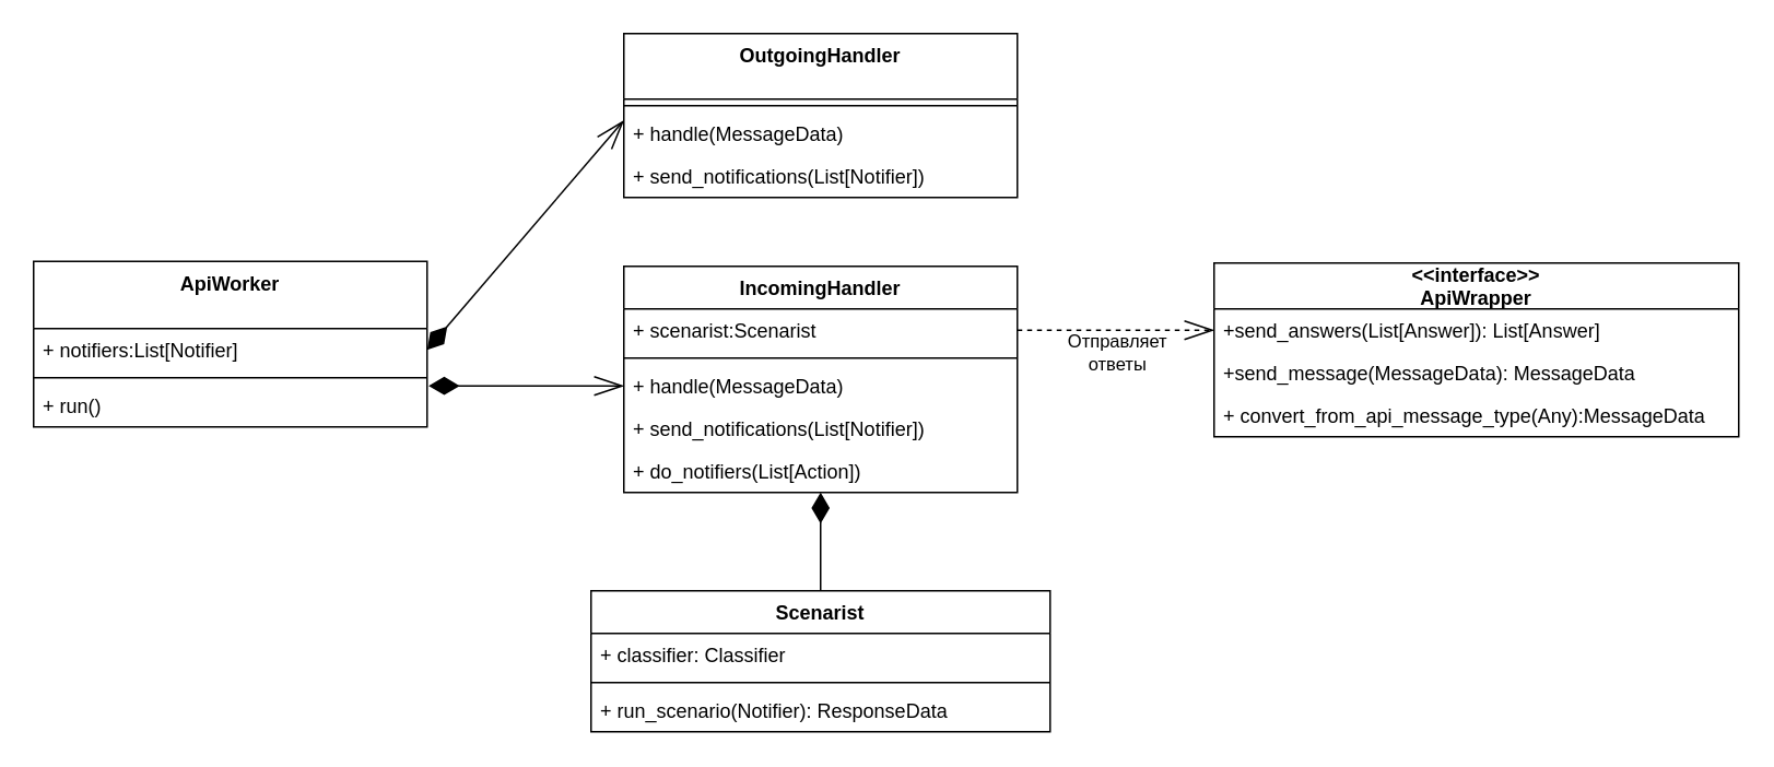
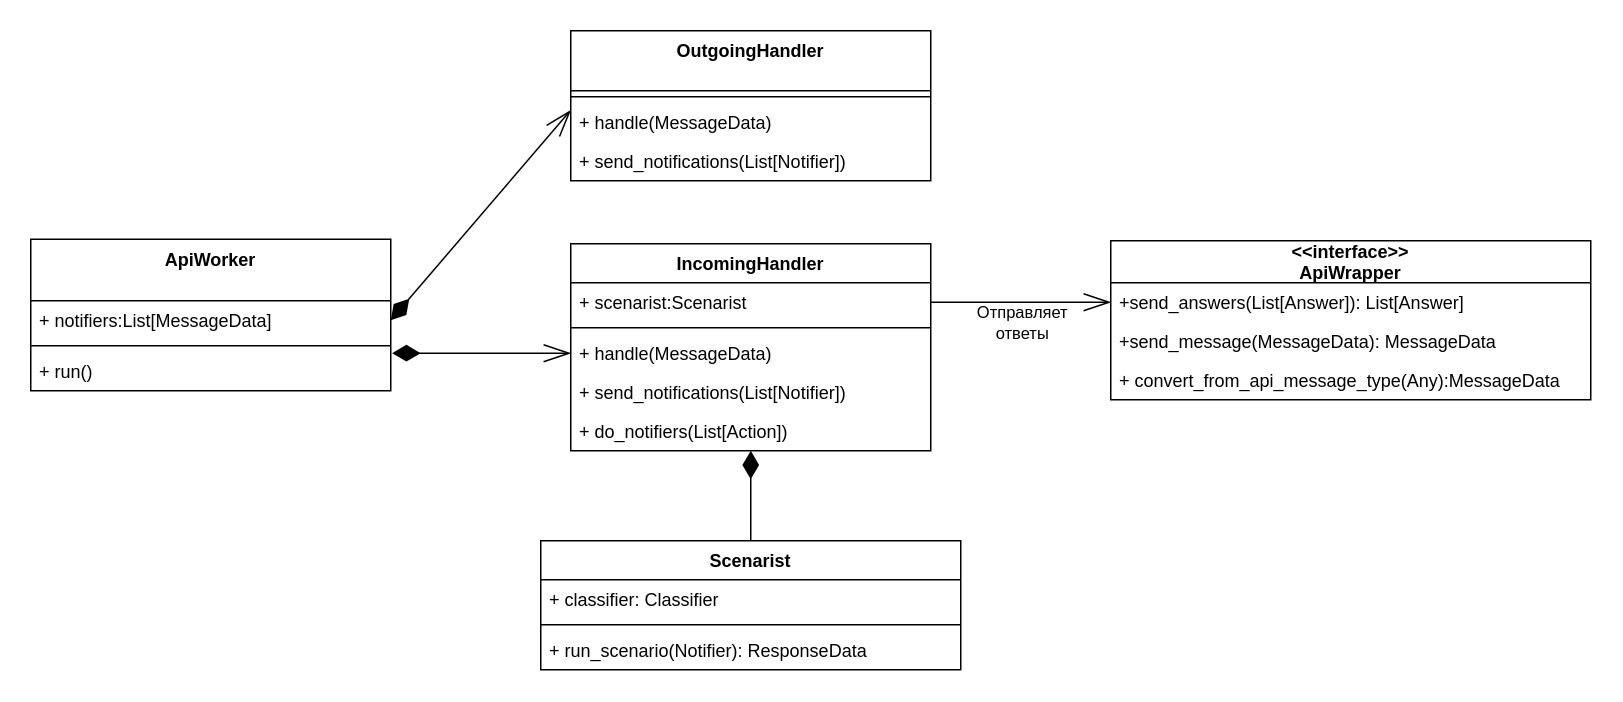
- <mxCell id="3" style="rounded=0;orthogonalLoop=1;jettySize=auto;html=1;endArrow=openThin;endFill=0;endSize=16;exitX=1;exitY=0.5;exitDx=0;exitDy=0;entryX=0;entryY=0.5;entryDx=0;entryDy=0;dashed=1;" parent="1" source="20" target="12" edge="1"><mxGeometry relative="1" as="geometry"><mxPoint x="660" y="271.998" as="sourcePoint" /><mxPoint x="720" y="120" as="targetPoint" /></mxGeometry></mxCell>
+ <mxCell id="3" style="rounded=0;orthogonalLoop=1;jettySize=auto;html=1;endArrow=openThin;endFill=0;endSize=16;exitX=1;exitY=0.5;exitDx=0;exitDy=0;entryX=0;entryY=0.5;entryDx=0;entryDy=0;" parent="1" source="20" target="12" edge="1"><mxGeometry relative="1" as="geometry"><mxPoint x="660" y="271.998" as="sourcePoint" /><mxPoint x="720" y="120" as="targetPoint" /></mxGeometry></mxCell>
- <mxCell id="8" value="+ notifiers:List[Notifier]" style="text;strokeColor=none;fillColor=none;align=left;verticalAlign=top;spacingLeft=4;spacingRight=4;overflow=hidden;rotatable=0;points=[[0,0.5],[1,0.5]];portConstraint=eastwest;" parent="7" vertex="1"><mxGeometry y="41" width="240" height="26" as="geometry" /></mxCell>
+ <mxCell id="8" value="+ notifiers:List[MessageData]" style="text;strokeColor=none;fillColor=none;align=left;verticalAlign=top;spacingLeft=4;spacingRight=4;overflow=hidden;rotatable=0;points=[[0,0.5],[1,0.5]];portConstraint=eastwest;" parent="7" vertex="1"><mxGeometry y="41" width="240" height="26" as="geometry" /></mxCell>
